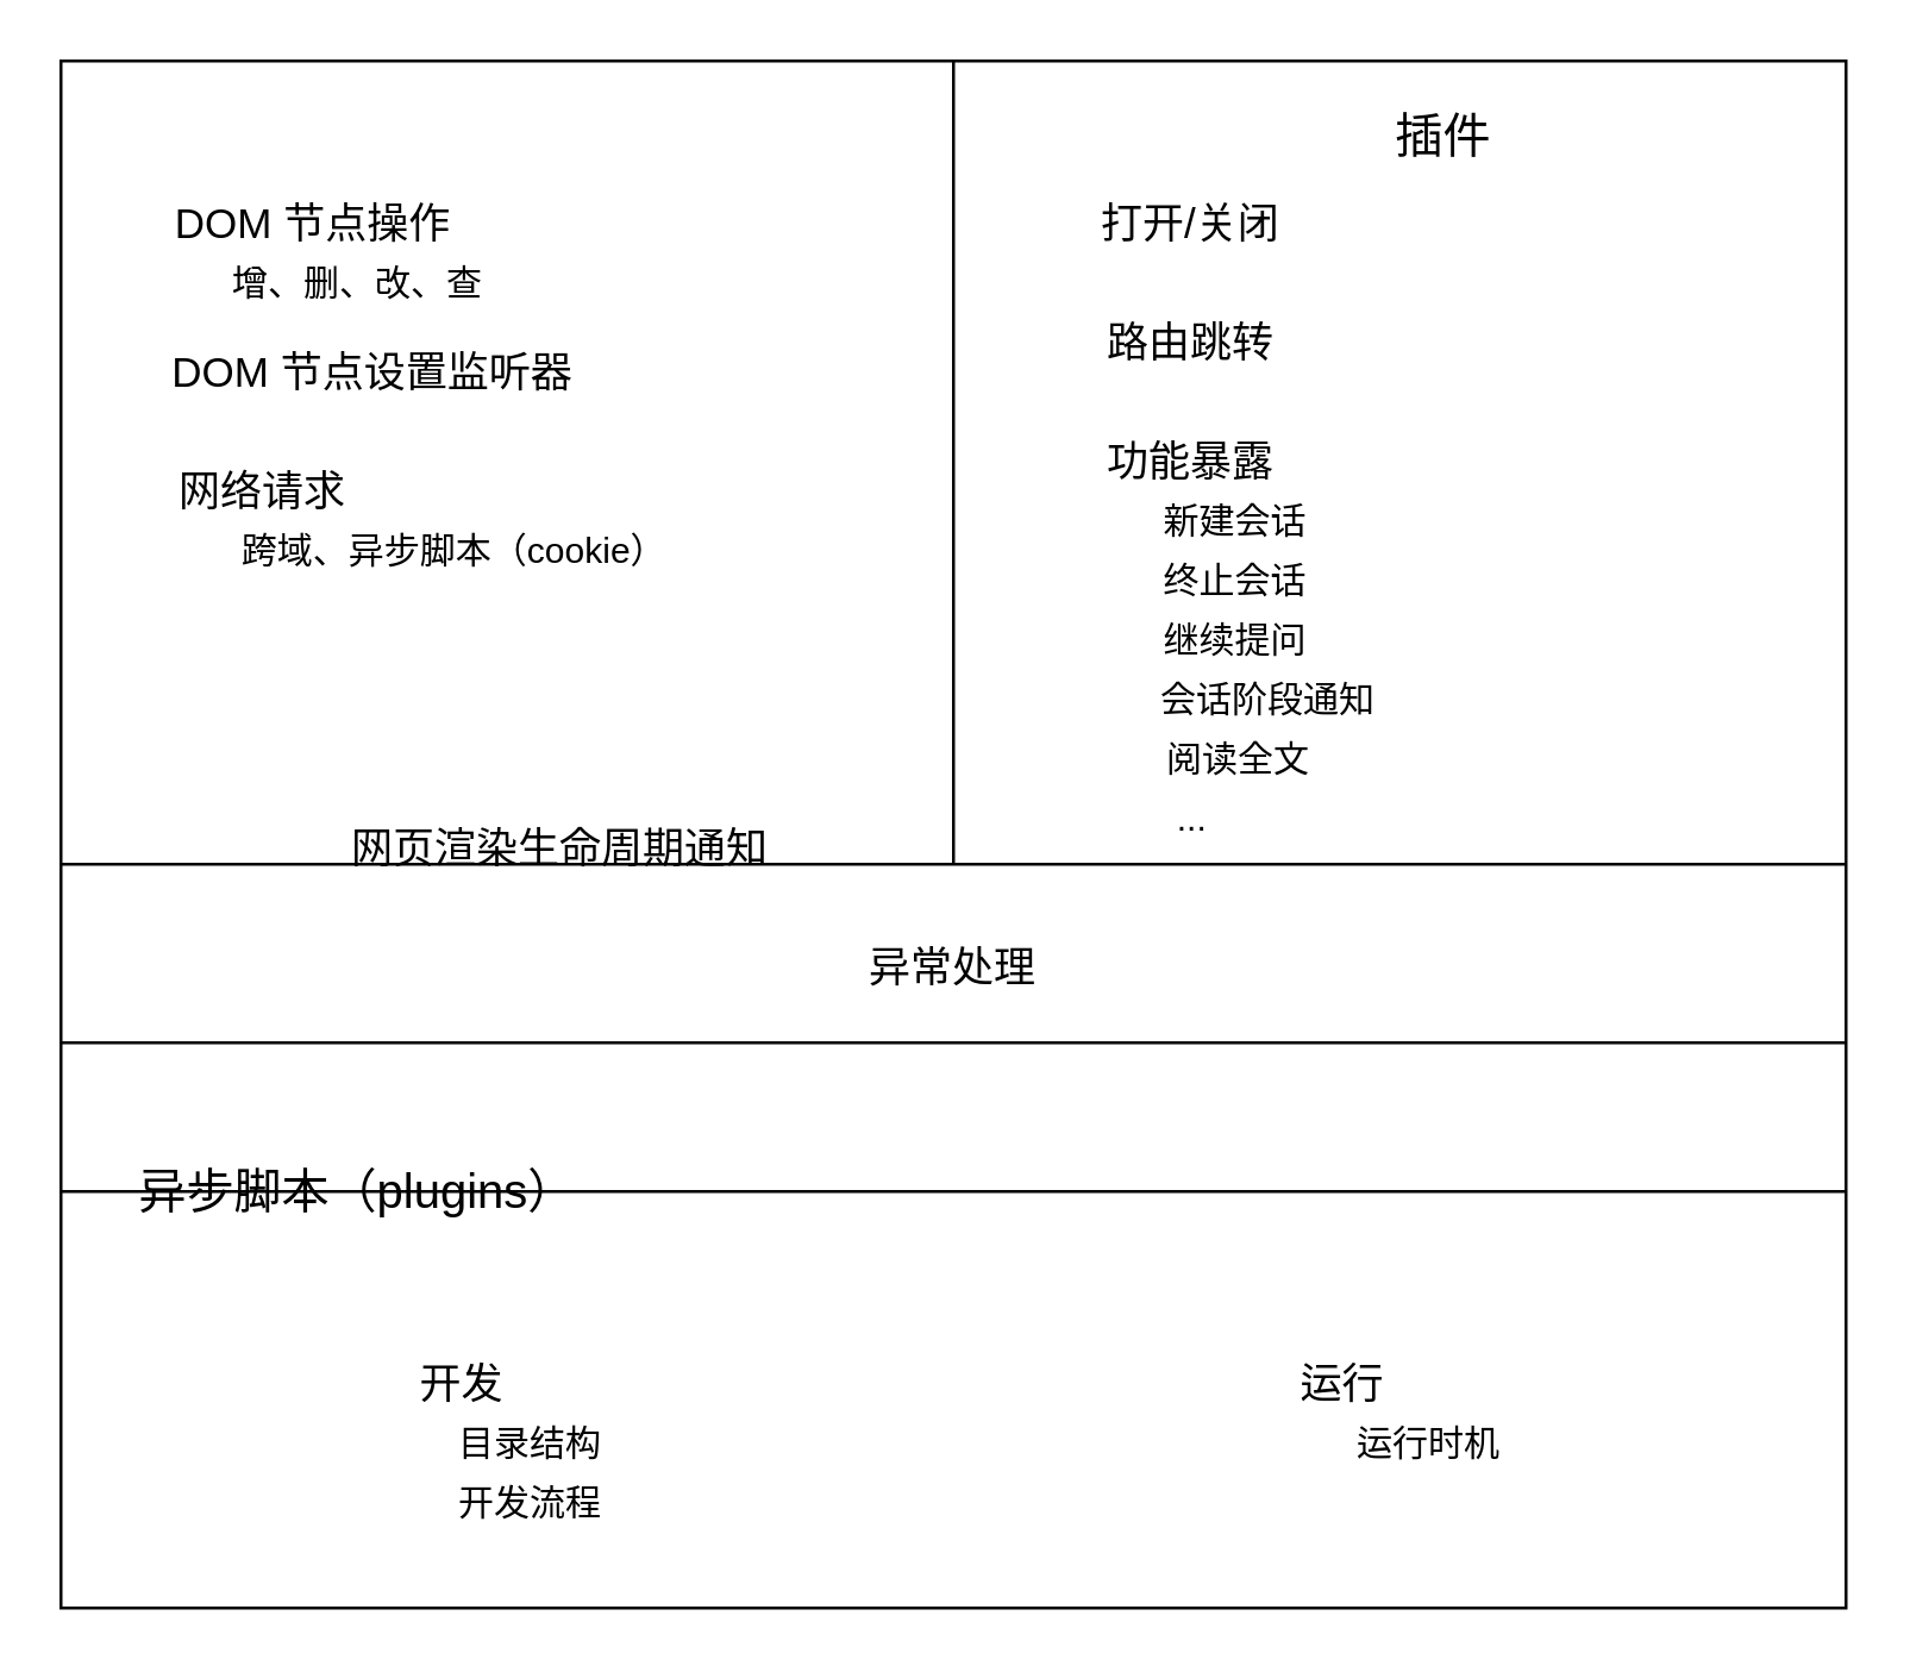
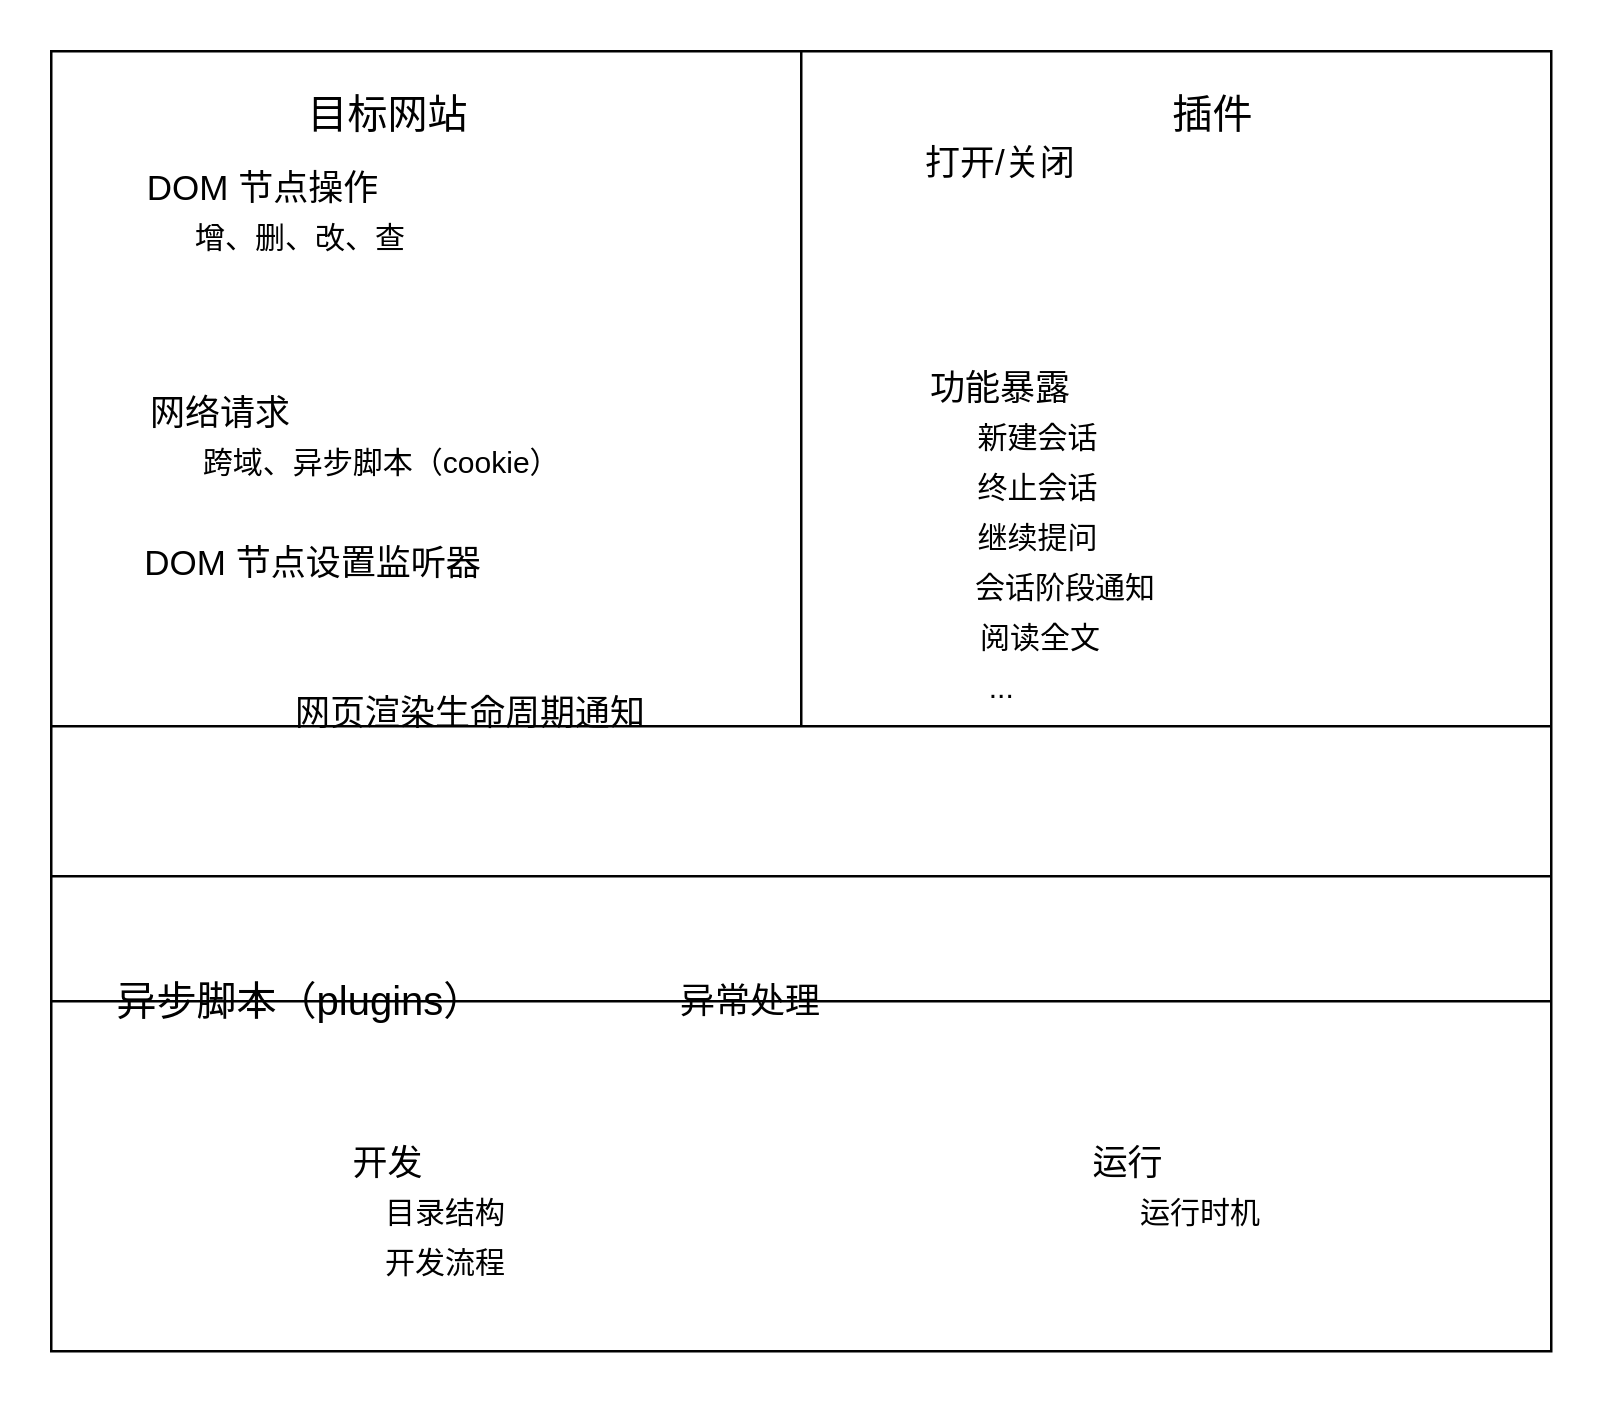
+ <mxCell id="6" value="目标网站" style="text;strokeColor=none;align=center;fillColor=none;html=1;verticalAlign=middle;whiteSpace=wrap;rounded=0;fontSize=16;" vertex="1" parent="1"><mxGeometry x="110" y="30" width="90" height="30" as="geometry" /></mxCell>
- <mxCell id="15" value="打开/关闭" style="text;strokeColor=none;align=center;fillColor=none;html=1;verticalAlign=middle;whiteSpace=wrap;rounded=0;fontSize=14;" vertex="1" parent="1"><mxGeometry x="360" y="60" width="80" height="30" as="geometry" /></mxCell>
+ <mxCell id="15" value="打开/关闭" style="text;strokeColor=none;align=center;fillColor=none;html=1;verticalAlign=middle;whiteSpace=wrap;rounded=0;fontSize=14;" vertex="1" parent="1"><mxGeometry x="360" y="50" width="80" height="30" as="geometry" /></mxCell>
- <mxCell id="16" value="路由跳转" style="text;strokeColor=none;align=center;fillColor=none;html=1;verticalAlign=middle;whiteSpace=wrap;rounded=0;fontSize=14;" vertex="1" parent="1"><mxGeometry x="360" y="100" width="80" height="30" as="geometry" /></mxCell>
- <mxCell id="11" value="DOM 节点设置监听器" style="text;strokeColor=none;align=center;fillColor=none;html=1;verticalAlign=middle;whiteSpace=wrap;rounded=0;fontSize=14;" vertex="1" parent="1"><mxGeometry x="50" y="110" width="150" height="30" as="geometry" /></mxCell>
+ <mxCell id="11" value="DOM 节点设置监听器" style="text;strokeColor=none;align=center;fillColor=none;html=1;verticalAlign=middle;whiteSpace=wrap;rounded=0;fontSize=14;" vertex="1" parent="1"><mxGeometry x="50" y="210" width="150" height="30" as="geometry" /></mxCell>
- <mxCell id="24" value="异常处理" style="text;strokeColor=none;align=center;fillColor=none;html=1;verticalAlign=middle;whiteSpace=wrap;rounded=0;fontSize=14;" vertex="1" parent="1"><mxGeometry x="290" y="310" width="60" height="30" as="geometry" /></mxCell>
+ <mxCell id="24" value="异常处理" style="text;strokeColor=none;align=center;fillColor=none;html=1;verticalAlign=middle;whiteSpace=wrap;rounded=0;fontSize=14;" vertex="1" parent="1"><mxGeometry x="270" y="385" width="60" height="30" as="geometry" /></mxCell>
